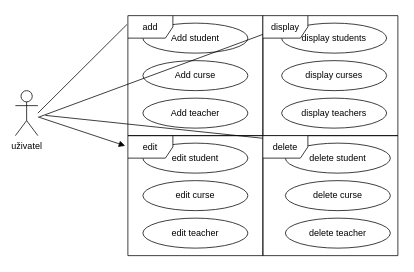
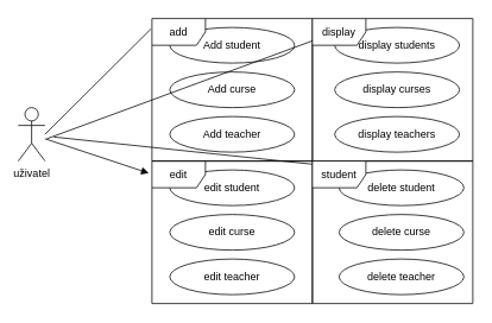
- <mxCell id="18" value="delete" style="shape=umlFrame;whiteSpace=wrap;html=1;pointerEvents=0;" vertex="1" parent="1"><mxGeometry x="350" y="180" width="180" height="160" as="geometry" /></mxCell>
+ <mxCell id="18" value="student" style="shape=umlFrame;whiteSpace=wrap;html=1;pointerEvents=0;" vertex="1" parent="1"><mxGeometry x="350" y="180" width="180" height="160" as="geometry" /></mxCell>
